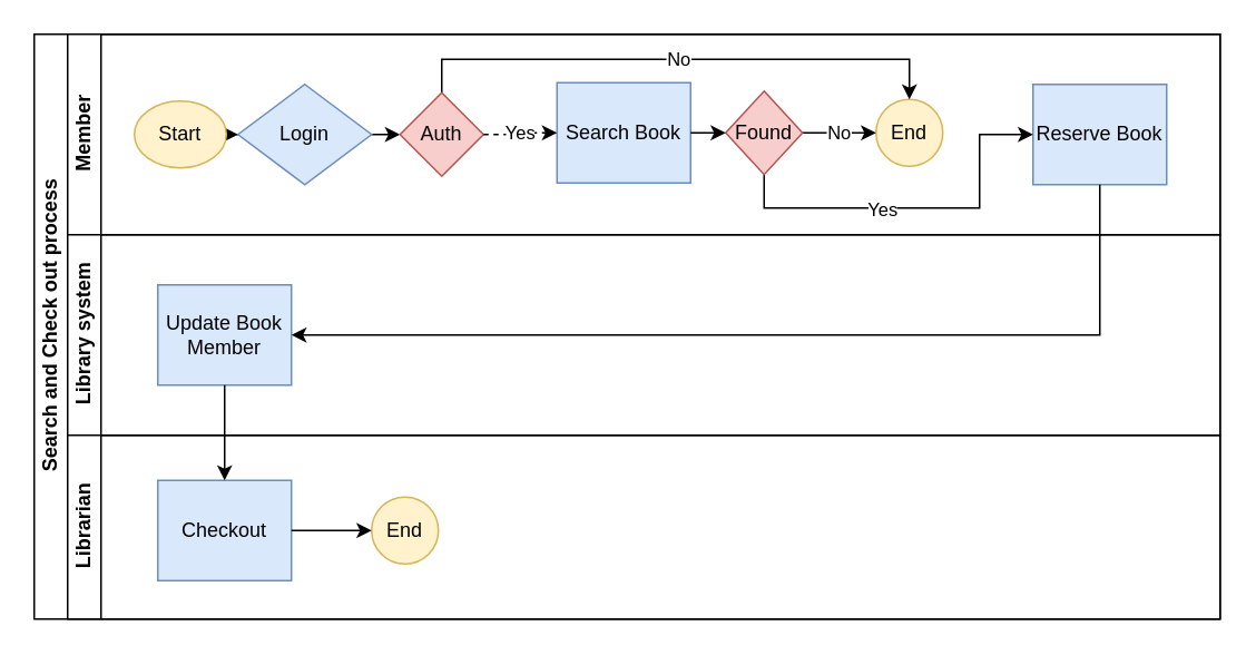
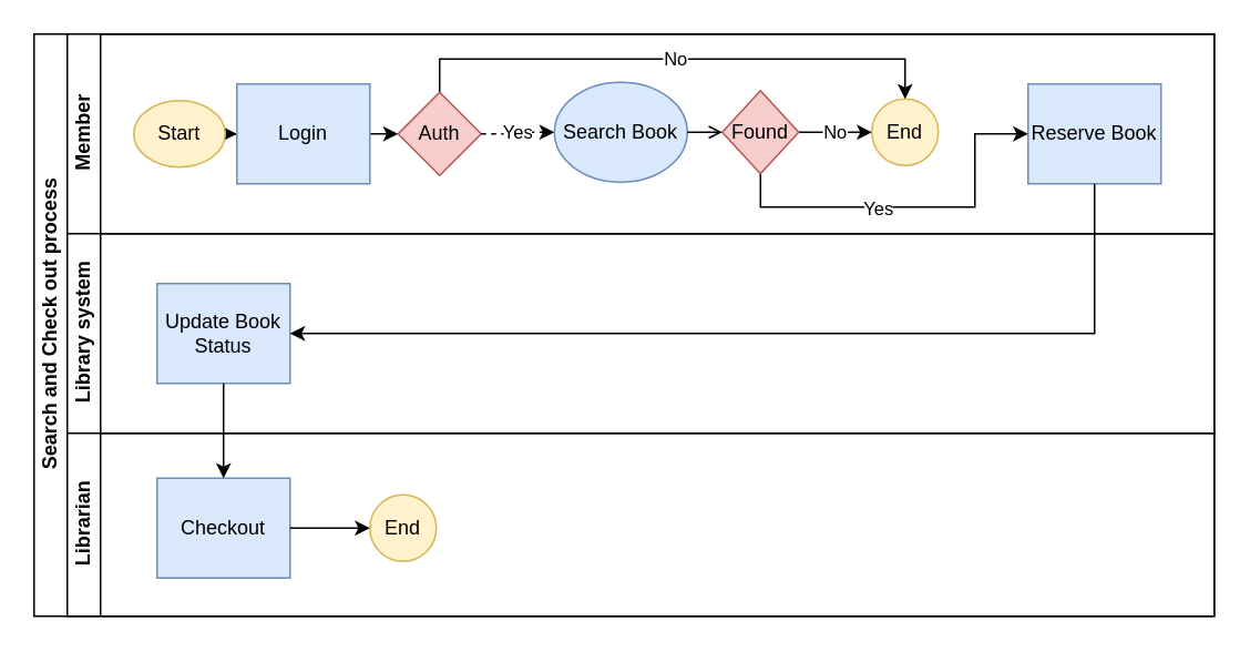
- <mxCell id="11" value="Search Book" style="rounded=0;whiteSpace=wrap;html=1;fontFamily=Helvetica;fontSize=12;align=center;fillColor=#dae8fc;strokeColor=#6c8ebf;" parent="3" vertex="1"><mxGeometry x="293" y="29" width="80" height="60" as="geometry" /></mxCell>
+ <mxCell id="11" value="Search Book" style="ellipse;whiteSpace=wrap;html=1;fontFamily=Helvetica;fontSize=12;align=center;fillColor=#dae8fc;strokeColor=#6c8ebf;" parent="3" vertex="1"><mxGeometry x="293" y="29" width="80" height="60" as="geometry" /></mxCell>
- <mxCell id="18" style="edgeStyle=orthogonalEdgeStyle;rounded=0;orthogonalLoop=1;jettySize=auto;html=1;exitX=1;exitY=0.5;exitDx=0;exitDy=0;entryX=0;entryY=0.5;entryDx=0;entryDy=0;" edge="1" parent="3" source="11" target="10"><mxGeometry relative="1" as="geometry"><mxPoint x="410" y="59" as="targetPoint" /></mxGeometry></mxCell>
+ <mxCell id="18" style="edgeStyle=orthogonalEdgeStyle;rounded=0;orthogonalLoop=1;jettySize=auto;html=1;exitX=1;exitY=0.5;exitDx=0;exitDy=0;entryX=0;entryY=0.5;entryDx=0;entryDy=0;endArrow=open;" edge="1" parent="3" source="11" target="10"><mxGeometry relative="1" as="geometry"><mxPoint x="410" y="59" as="targetPoint" /></mxGeometry></mxCell>
- <mxCell id="4" value="" style="edgeStyle=orthogonalEdgeStyle;rounded=0;orthogonalLoop=1;jettySize=auto;html=1;dashed=1;" parent="3" source="12" target="14" edge="1"><mxGeometry relative="1" as="geometry" /></mxCell>
+ <mxCell id="4" value="" style="edgeStyle=orthogonalEdgeStyle;rounded=0;orthogonalLoop=1;jettySize=auto;html=1;" parent="3" source="12" target="14" edge="1"><mxGeometry relative="1" as="geometry" /></mxCell>
- <mxCell id="14" value="Login" style="rhombus;whiteSpace=wrap;html=1;fontFamily=Helvetica;fontSize=12;align=center;fillColor=#dae8fc;strokeColor=#6c8ebf;" parent="3" vertex="1"><mxGeometry x="102" y="30" width="80" height="60" as="geometry" /></mxCell>
+ <mxCell id="14" value="Login" style="rounded=0;whiteSpace=wrap;html=1;fontFamily=Helvetica;fontSize=12;align=center;fillColor=#dae8fc;strokeColor=#6c8ebf;" parent="3" vertex="1"><mxGeometry x="102" y="30" width="80" height="60" as="geometry" /></mxCell>
- <mxCell id="20" value="Update Book Member" style="rounded=0;whiteSpace=wrap;html=1;fontFamily=Helvetica;fontSize=12;align=center;fillColor=#dae8fc;strokeColor=#6c8ebf;" parent="19" vertex="1"><mxGeometry x="54" y="30" width="80" height="60" as="geometry" /></mxCell>
+ <mxCell id="20" value="Update Book Status" style="rounded=0;whiteSpace=wrap;html=1;fontFamily=Helvetica;fontSize=12;align=center;fillColor=#dae8fc;strokeColor=#6c8ebf;" parent="19" vertex="1"><mxGeometry x="54" y="30" width="80" height="60" as="geometry" /></mxCell>
